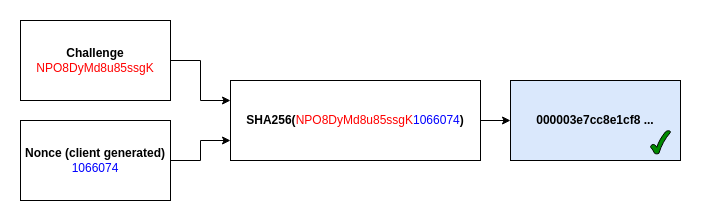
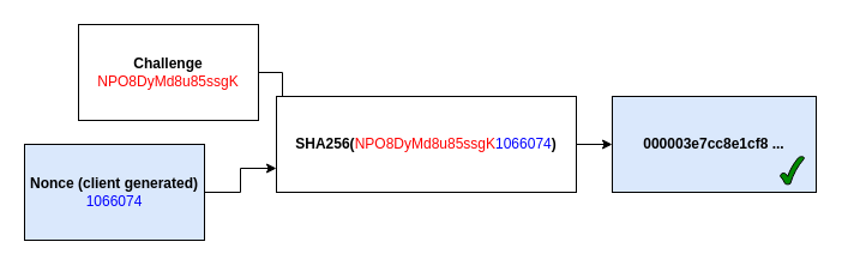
- <mxCell id="3" value="&lt;b&gt;Challenge&lt;/b&gt;&lt;div&gt;&lt;font style=&quot;color: rgb(255, 0, 0);&quot;&gt;NPO8DyMd8u85ssgK&lt;/font&gt;&lt;/div&gt;" style="rounded=0;whiteSpace=wrap;html=1;" vertex="1" parent="1"><mxGeometry x="20" y="20" width="150" height="80" as="geometry" /></mxCell>
+ <mxCell id="3" value="&lt;b&gt;Challenge&lt;/b&gt;&lt;div&gt;&lt;font style=&quot;color: rgb(255, 0, 0);&quot;&gt;NPO8DyMd8u85ssgK&lt;/font&gt;&lt;/div&gt;" style="rounded=0;whiteSpace=wrap;html=1;" vertex="1" parent="1"><mxGeometry x="65" y="20" width="150" height="80" as="geometry" /></mxCell>
- <mxCell id="5" value="&lt;b&gt;Nonce (client generated)&lt;/b&gt;&lt;br&gt;&lt;div&gt;&lt;font style=&quot;color: rgb(0, 0, 255);&quot;&gt;1066074&lt;/font&gt;&lt;/div&gt;" style="rounded=0;whiteSpace=wrap;html=1;" vertex="1" parent="1"><mxGeometry x="20" y="120" width="150" height="80" as="geometry" /></mxCell>
+ <mxCell id="5" value="&lt;b&gt;Nonce (client generated)&lt;/b&gt;&lt;br&gt;&lt;div&gt;&lt;font style=&quot;color: rgb(0, 0, 255);&quot;&gt;1066074&lt;/font&gt;&lt;/div&gt;" style="rounded=0;whiteSpace=wrap;html=1;fillColor=#dae8fc;" vertex="1" parent="1"><mxGeometry x="20" y="120" width="150" height="80" as="geometry" /></mxCell>
